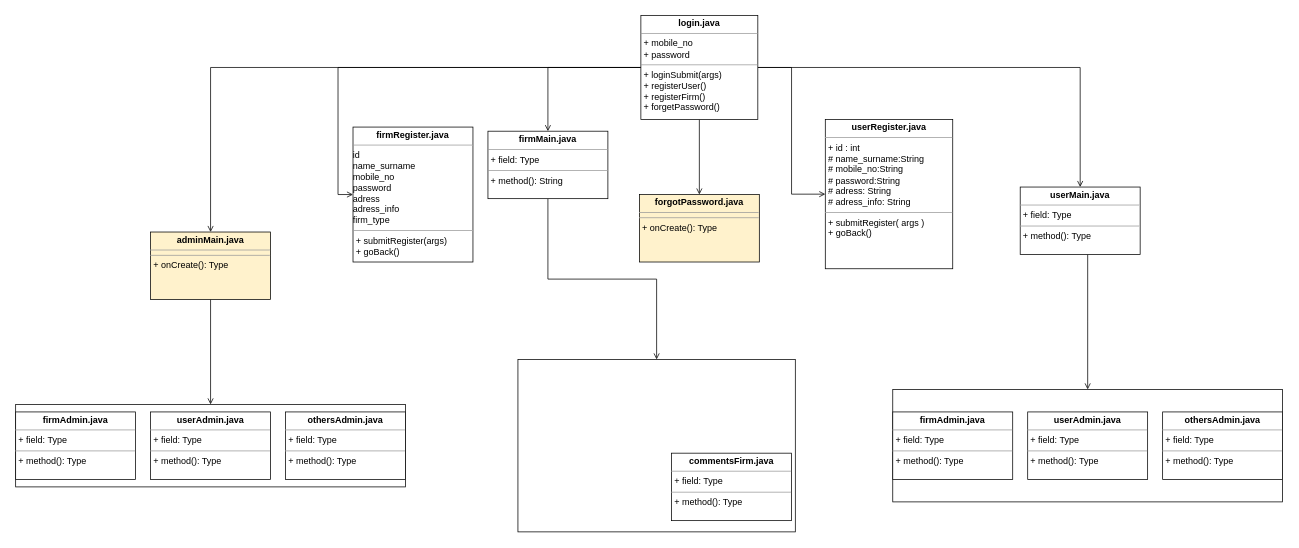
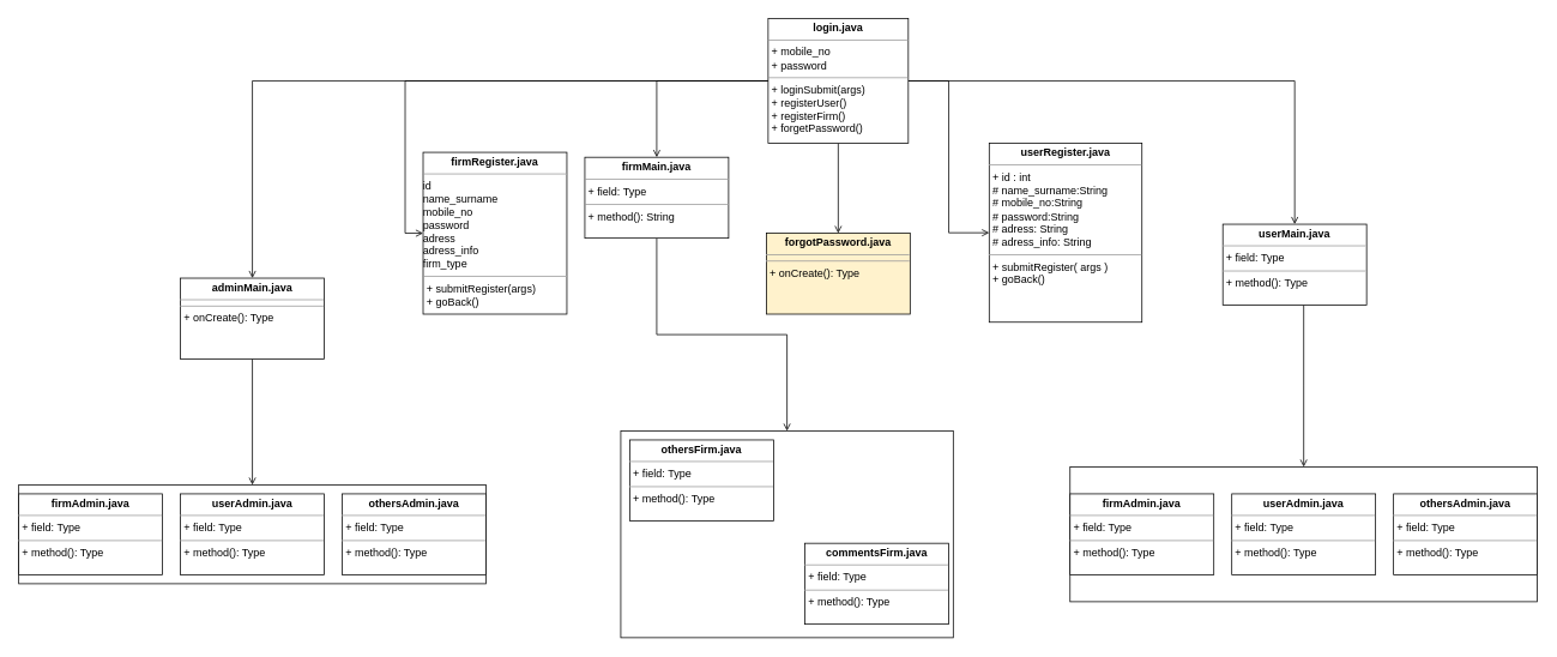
- <mxCell id="16" value="&lt;p style=&quot;margin: 0px ; margin-top: 4px ; text-align: center&quot;&gt;&lt;b&gt;adminMain.java&lt;/b&gt;&lt;/p&gt;&lt;hr size=&quot;1&quot;&gt;&lt;hr size=&quot;1&quot;&gt;&lt;p style=&quot;margin: 0px ; margin-left: 4px&quot;&gt;+ onCreate(): Type&lt;/p&gt;" style="verticalAlign=top;align=left;overflow=fill;fontSize=12;fontFamily=Helvetica;html=1;fillColor=#fff2cc;" parent="1" vertex="1"><mxGeometry x="200" y="309" width="160" height="90" as="geometry" /></mxCell>
+ <mxCell id="16" value="&lt;p style=&quot;margin: 0px ; margin-top: 4px ; text-align: center&quot;&gt;&lt;b&gt;adminMain.java&lt;/b&gt;&lt;/p&gt;&lt;hr size=&quot;1&quot;&gt;&lt;hr size=&quot;1&quot;&gt;&lt;p style=&quot;margin: 0px ; margin-left: 4px&quot;&gt;+ onCreate(): Type&lt;/p&gt;" style="verticalAlign=top;align=left;overflow=fill;fontSize=12;fontFamily=Helvetica;html=1;" parent="1" vertex="1"><mxGeometry x="200" y="309" width="160" height="90" as="geometry" /></mxCell>
+ <mxCell id="22" value="&lt;p style=&quot;margin: 0px ; margin-top: 4px ; text-align: center&quot;&gt;&lt;b&gt;othersFirm.java&lt;/b&gt;&lt;/p&gt;&lt;hr size=&quot;1&quot;&gt;&lt;p style=&quot;margin: 0px ; margin-left: 4px&quot;&gt;+ field: Type&lt;/p&gt;&lt;hr size=&quot;1&quot;&gt;&lt;p style=&quot;margin: 0px ; margin-left: 4px&quot;&gt;+ method(): Type&lt;/p&gt;" style="verticalAlign=top;align=left;overflow=fill;fontSize=12;fontFamily=Helvetica;html=1;" vertex="1" parent="1"><mxGeometry x="700" y="489" width="160" height="90" as="geometry" /></mxCell>
